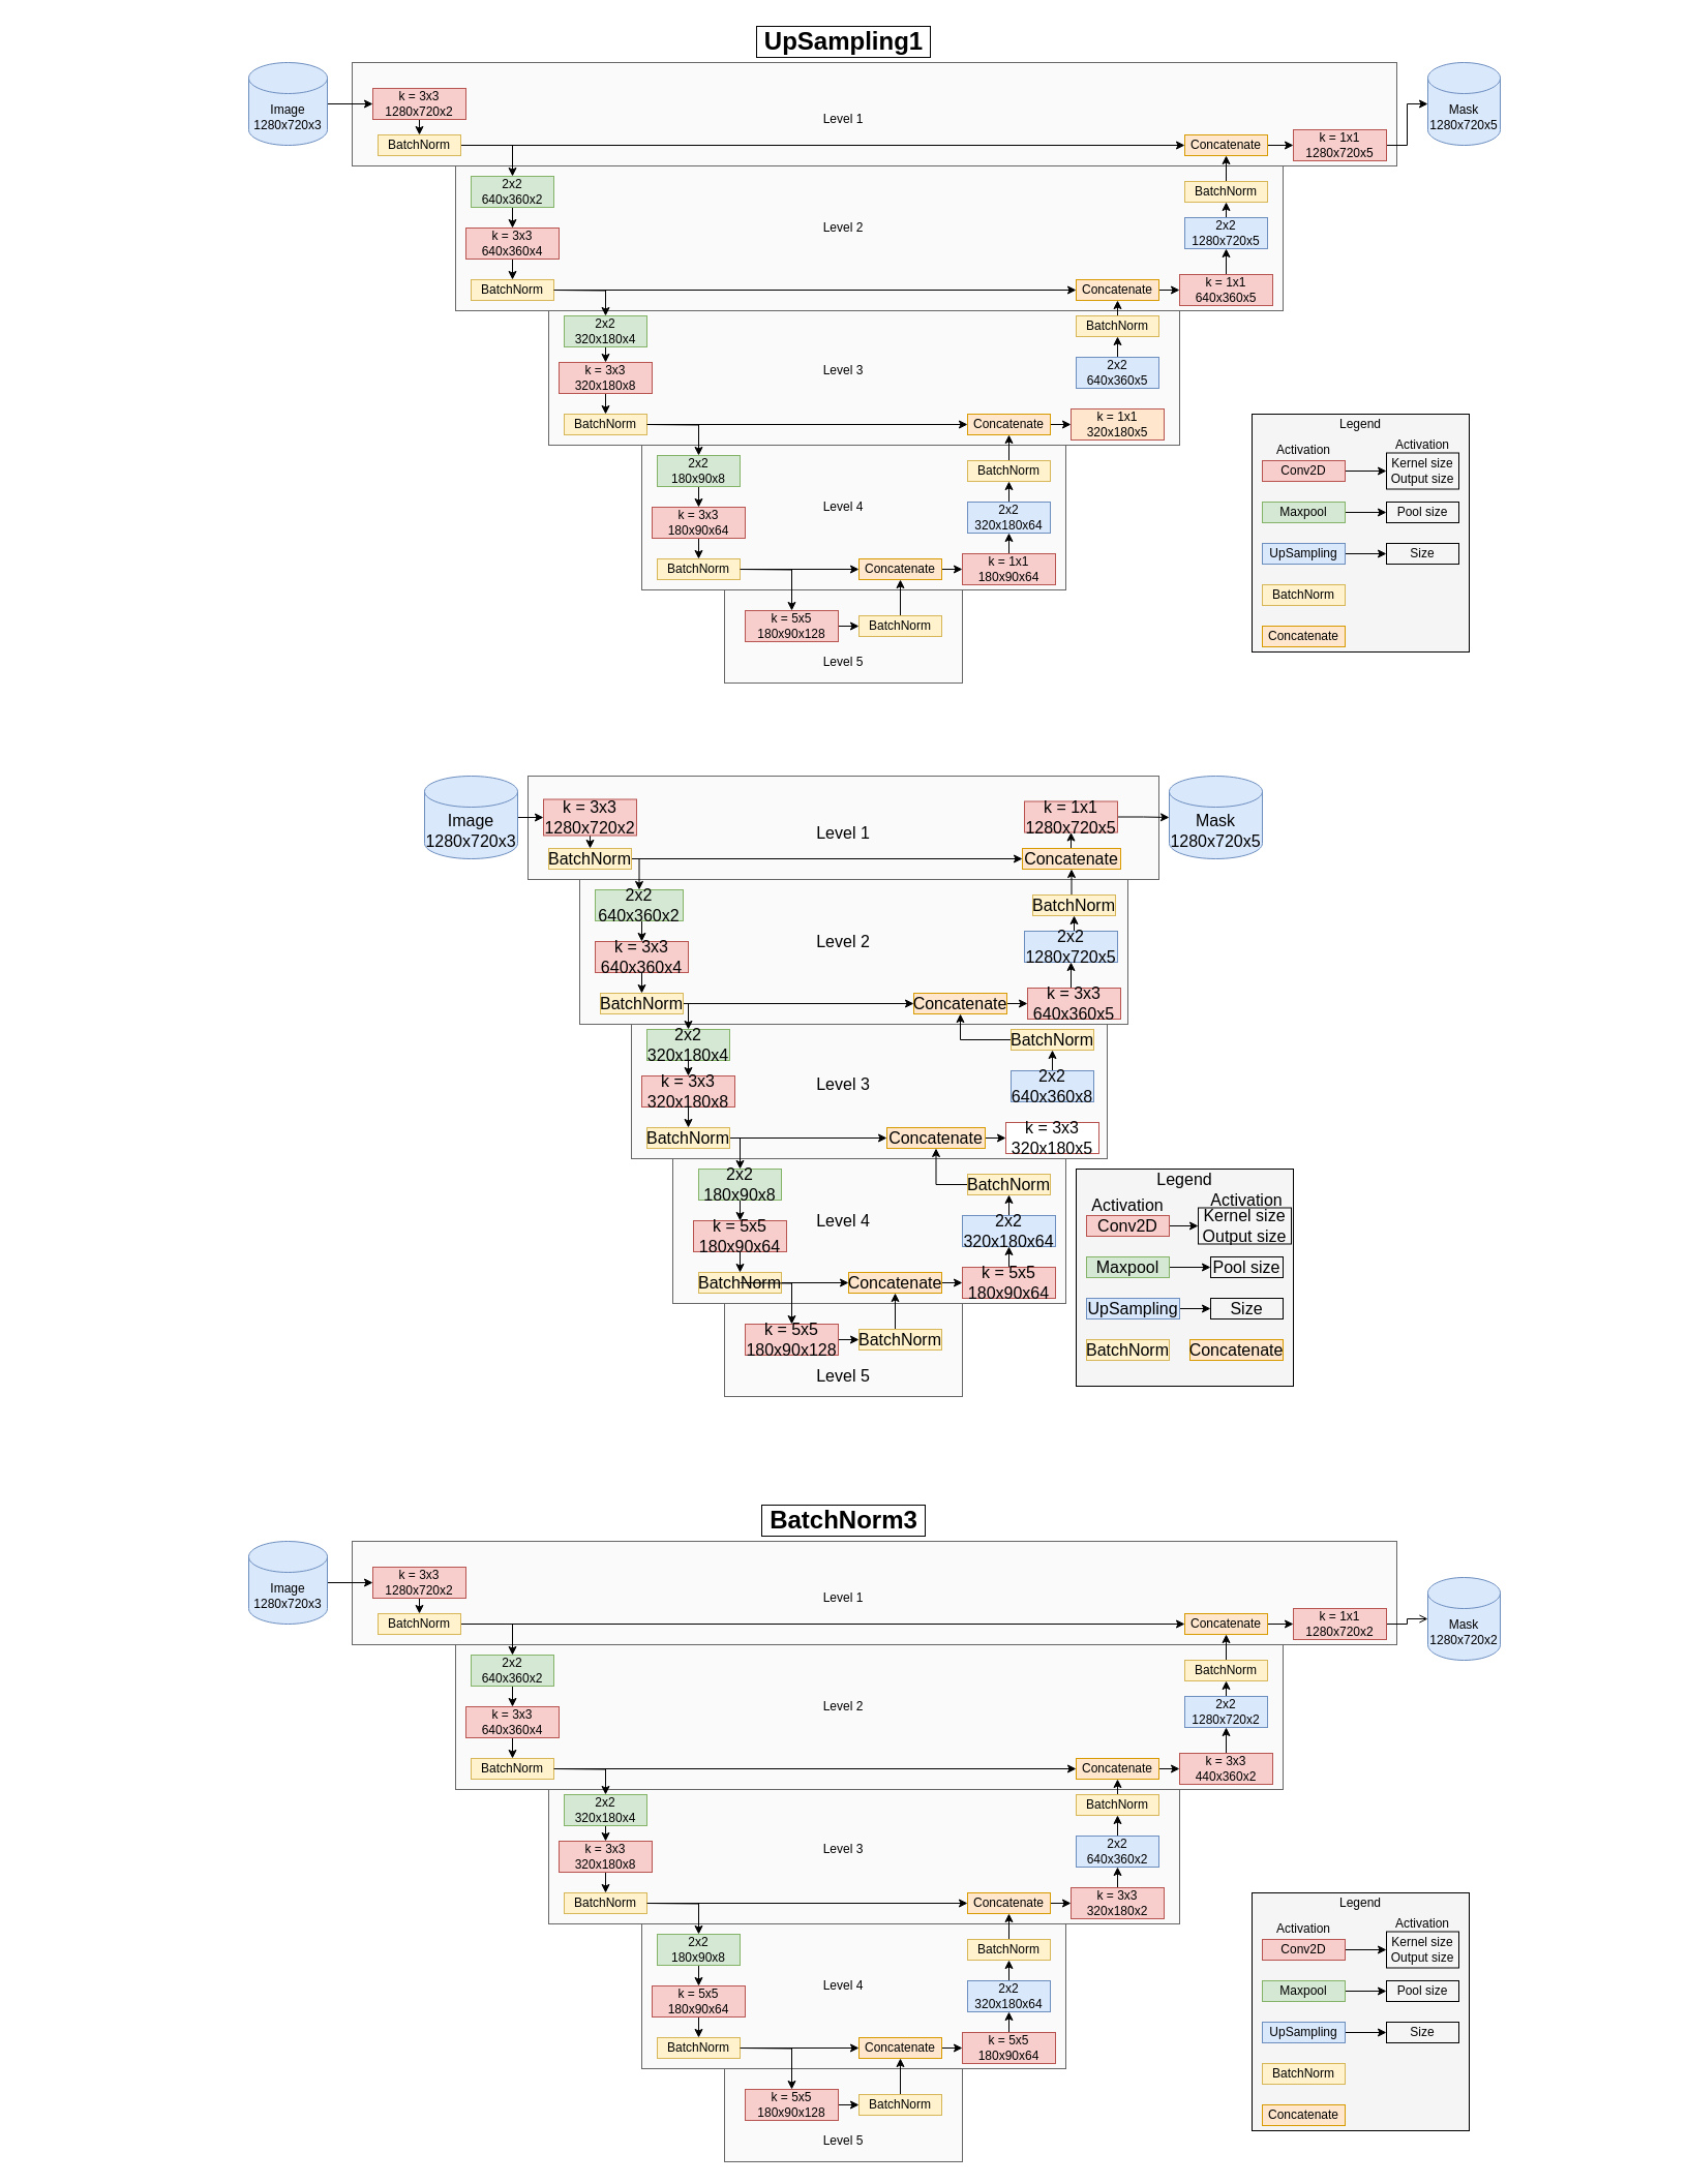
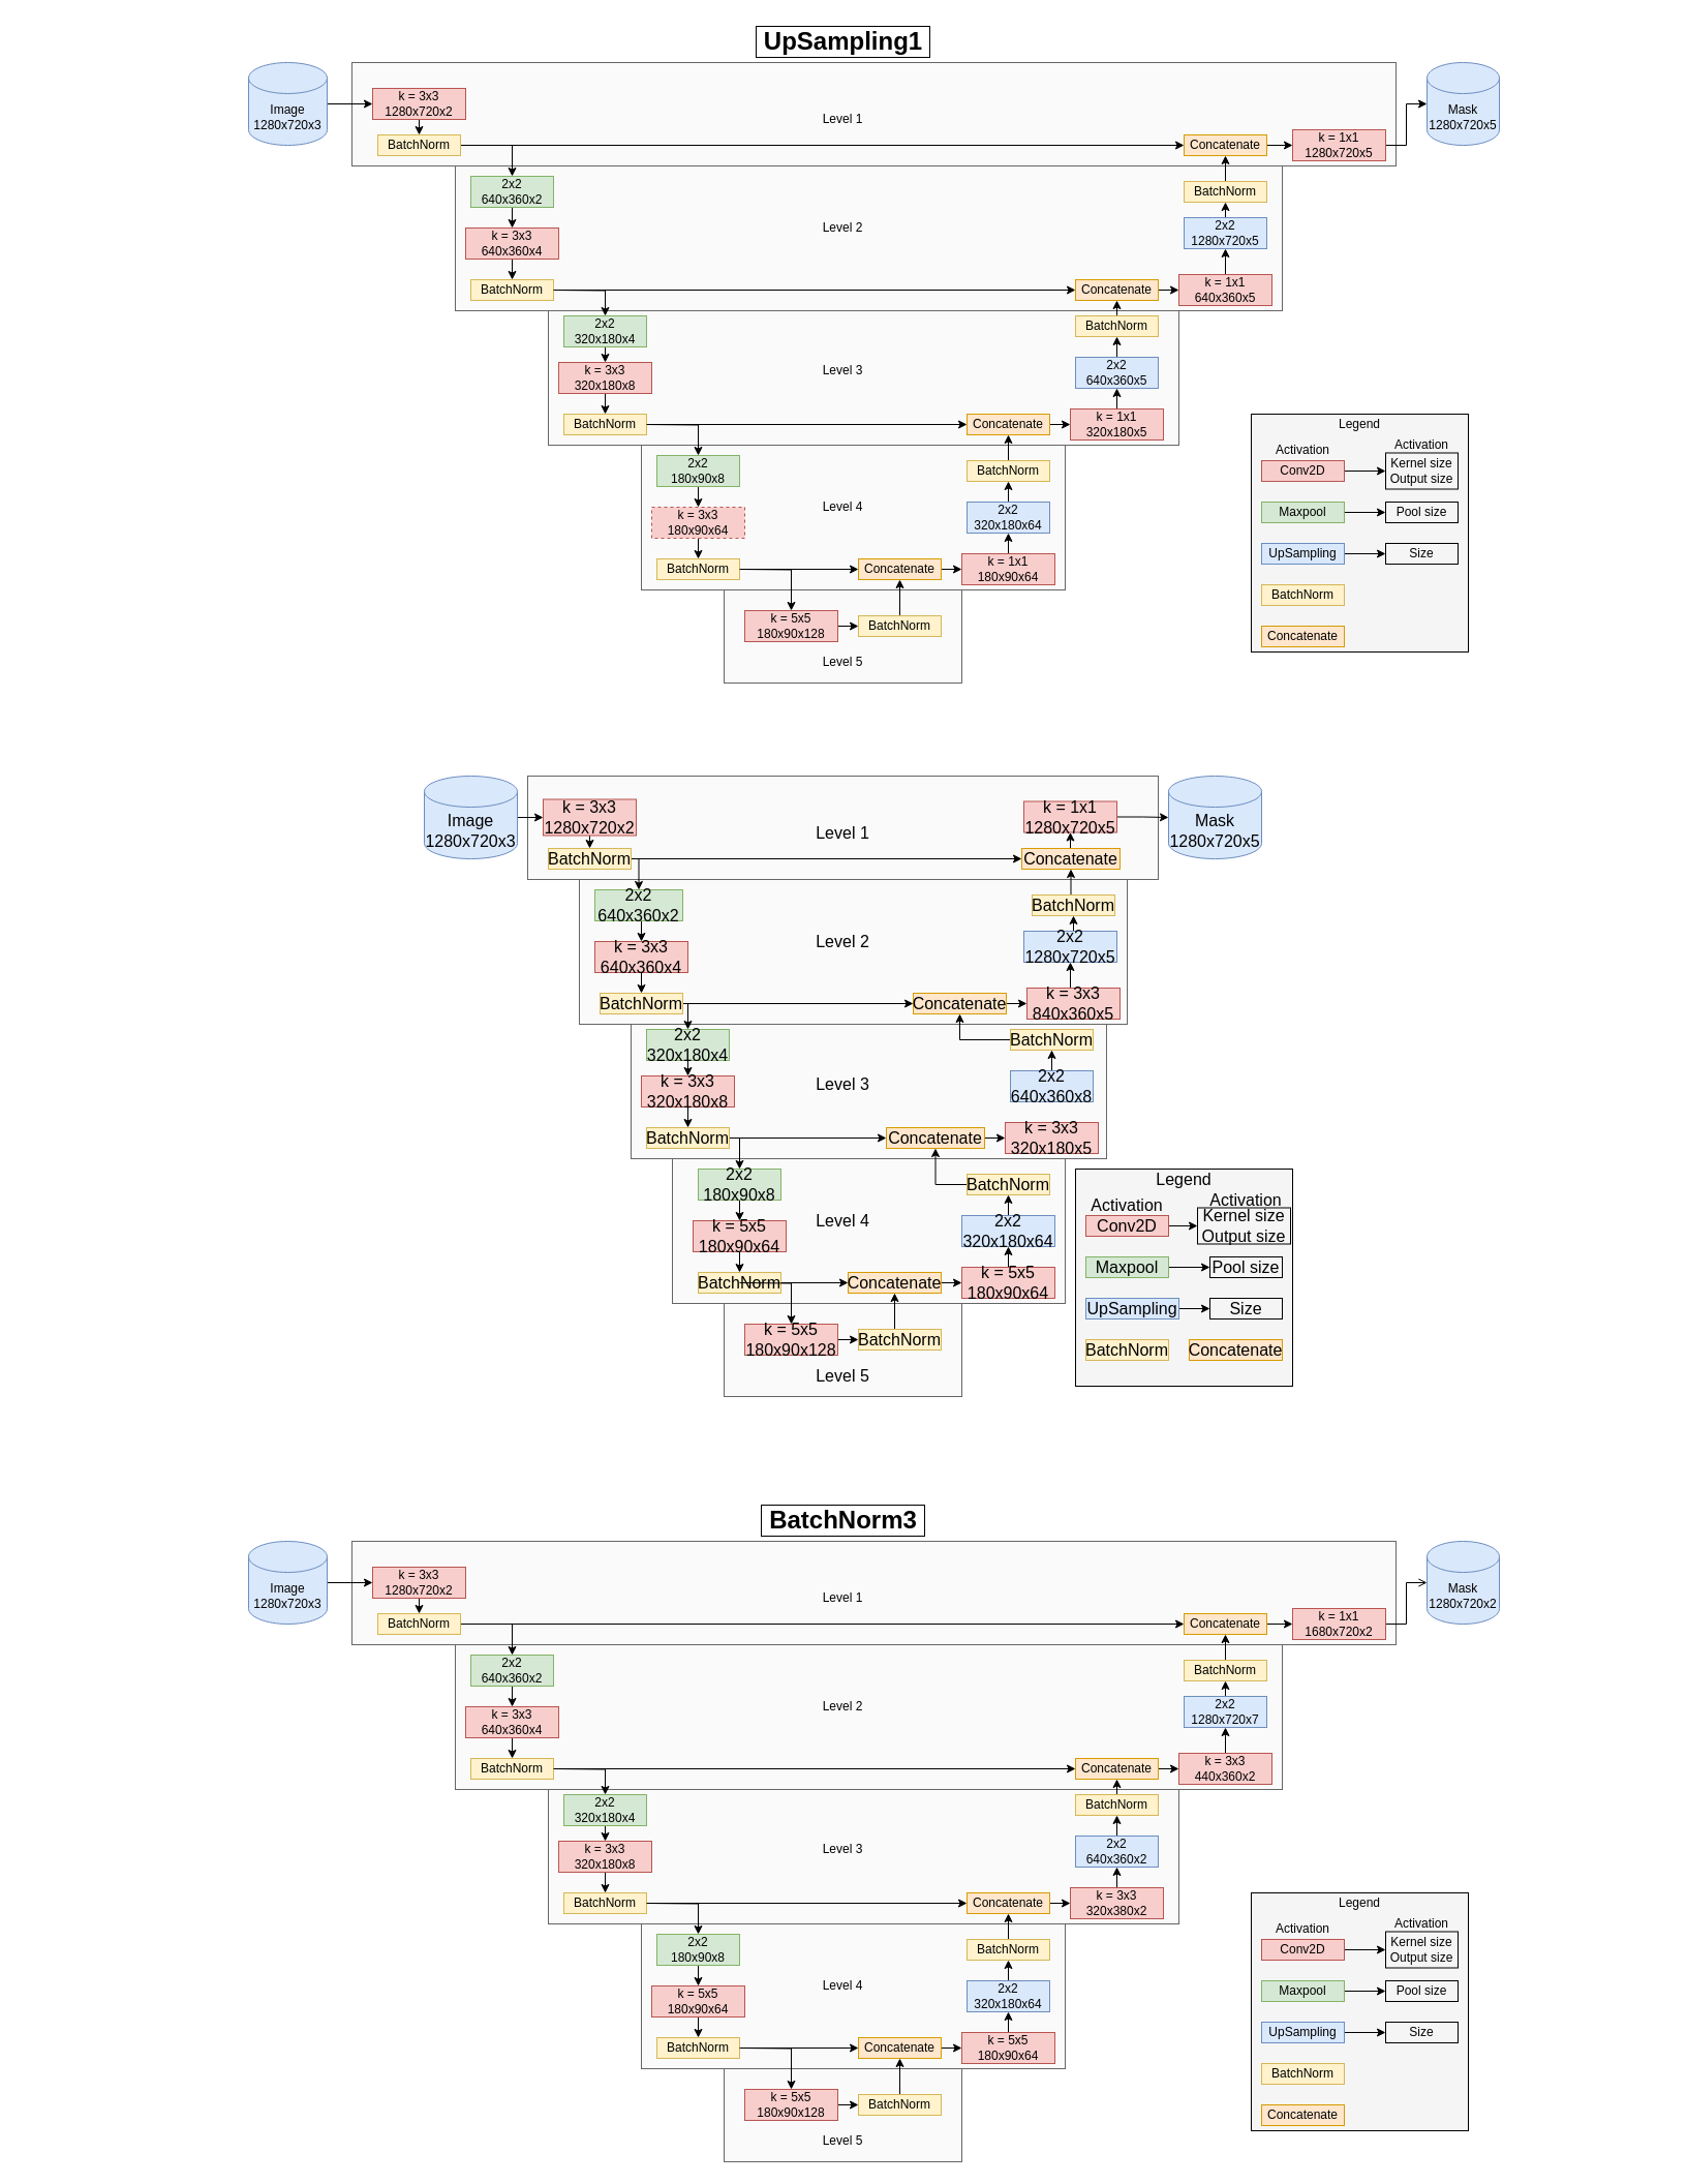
+ <mxCell id="59" style="edgeStyle=orthogonalEdgeStyle;rounded=0;orthogonalLoop=1;jettySize=auto;html=1;exitX=0.5;exitY=0;exitDx=0;exitDy=0;entryX=0.5;entryY=1;entryDx=0;entryDy=0;" parent="1" source="60" target="62" edge="1"><mxGeometry relative="1" as="geometry" /></mxCell>
- <mxCell id="60" value="k = 1x1&lt;br&gt;320x180x5" style="rounded=0;whiteSpace=wrap;html=1;fillColor=#ffe6cc;strokeColor=#b85450;" parent="1" vertex="1"><mxGeometry x="1035" y="395" width="90" height="30" as="geometry" /></mxCell>
+ <mxCell id="60" value="k = 1x1&lt;br&gt;320x180x5" style="rounded=0;whiteSpace=wrap;html=1;fillColor=#f8cecc;strokeColor=#b85450;" parent="1" vertex="1"><mxGeometry x="1035" y="395" width="90" height="30" as="geometry" /></mxCell>
- <mxCell id="37" value="k = 3x3&lt;br&gt;180x90x64" style="rounded=0;whiteSpace=wrap;html=1;fillColor=#f8cecc;strokeColor=#b85450;" parent="1" vertex="1"><mxGeometry x="630" y="490" width="90" height="30" as="geometry" /></mxCell>
+ <mxCell id="37" value="k = 3x3&lt;br&gt;180x90x64" style="rounded=0;whiteSpace=wrap;html=1;fillColor=#f8cecc;strokeColor=#b85450;dashed=1;" parent="1" vertex="1"><mxGeometry x="630" y="490" width="90" height="30" as="geometry" /></mxCell>
- <mxCell id="153" value="k = 3x3&lt;br style=&quot;font-size: 16px;&quot;&gt;640x360x5" style="rounded=0;whiteSpace=wrap;html=1;fillColor=#f8cecc;strokeColor=#b85450;fontSize=16;" parent="1" vertex="1"><mxGeometry x="993" y="955" width="90" height="30" as="geometry" /></mxCell>
+ <mxCell id="153" value="k = 3x3&lt;br style=&quot;font-size: 16px;&quot;&gt;840x360x5" style="rounded=0;whiteSpace=wrap;html=1;fillColor=#f8cecc;strokeColor=#b85450;fontSize=16;" parent="1" vertex="1"><mxGeometry x="993" y="955" width="90" height="30" as="geometry" /></mxCell>
- <mxCell id="145" value="k = 3x3&lt;br style=&quot;font-size: 16px;&quot;&gt;320x180x5" style="rounded=0;whiteSpace=wrap;html=1;fillColor=#ffffff;strokeColor=#b85450;fontSize=16;" parent="1" vertex="1"><mxGeometry x="972" y="1085" width="90" height="30" as="geometry" /></mxCell>
+ <mxCell id="145" value="k = 3x3&lt;br style=&quot;font-size: 16px;&quot;&gt;320x180x5" style="rounded=0;whiteSpace=wrap;html=1;fillColor=#f8cecc;strokeColor=#b85450;fontSize=16;" parent="1" vertex="1"><mxGeometry x="972" y="1085" width="90" height="30" as="geometry" /></mxCell>
- <mxCell id="248" value="Mask&lt;br&gt;1280x720x2" style="shape=cylinder3;whiteSpace=wrap;html=1;boundedLbl=1;backgroundOutline=1;size=15;fillColor=#dae8fc;strokeColor=#6c8ebf;" parent="1" vertex="1"><mxGeometry x="1380" y="1525" width="70" height="80" as="geometry" /></mxCell>
+ <mxCell id="248" value="Mask&lt;br&gt;1280x720x2" style="shape=cylinder3;whiteSpace=wrap;html=1;boundedLbl=1;backgroundOutline=1;size=15;fillColor=#dae8fc;strokeColor=#6c8ebf;" parent="1" vertex="1"><mxGeometry x="1380" y="1490" width="70" height="80" as="geometry" /></mxCell>
- <mxCell id="247" value="k = 1x1&lt;br&gt;1280x720x2" style="rounded=0;whiteSpace=wrap;html=1;fillColor=#f8cecc;strokeColor=#b85450;" parent="1" vertex="1"><mxGeometry x="1250" y="1555" width="90" height="30" as="geometry" /></mxCell>
+ <mxCell id="247" value="k = 1x1&lt;br&gt;1680x720x2" style="rounded=0;whiteSpace=wrap;html=1;fillColor=#f8cecc;strokeColor=#b85450;" parent="1" vertex="1"><mxGeometry x="1250" y="1555" width="90" height="30" as="geometry" /></mxCell>
- <mxCell id="241" value="2x2&lt;br&gt;1280x720x2" style="rounded=0;whiteSpace=wrap;html=1;fillColor=#dae8fc;strokeColor=#6c8ebf;" parent="1" vertex="1"><mxGeometry x="1145" y="1640" width="80" height="30" as="geometry" /></mxCell>
+ <mxCell id="241" value="2x2&lt;br&gt;1280x720x7" style="rounded=0;whiteSpace=wrap;html=1;fillColor=#dae8fc;strokeColor=#6c8ebf;" parent="1" vertex="1"><mxGeometry x="1145" y="1640" width="80" height="30" as="geometry" /></mxCell>
- <mxCell id="231" value="k = 3x3&lt;br&gt;320x180x2" style="rounded=0;whiteSpace=wrap;html=1;fillColor=#f8cecc;strokeColor=#b85450;" parent="1" vertex="1"><mxGeometry x="1035" y="1825" width="90" height="30" as="geometry" /></mxCell>
+ <mxCell id="231" value="k = 3x3&lt;br&gt;320x380x2" style="rounded=0;whiteSpace=wrap;html=1;fillColor=#f8cecc;strokeColor=#b85450;" parent="1" vertex="1"><mxGeometry x="1035" y="1825" width="90" height="30" as="geometry" /></mxCell>
